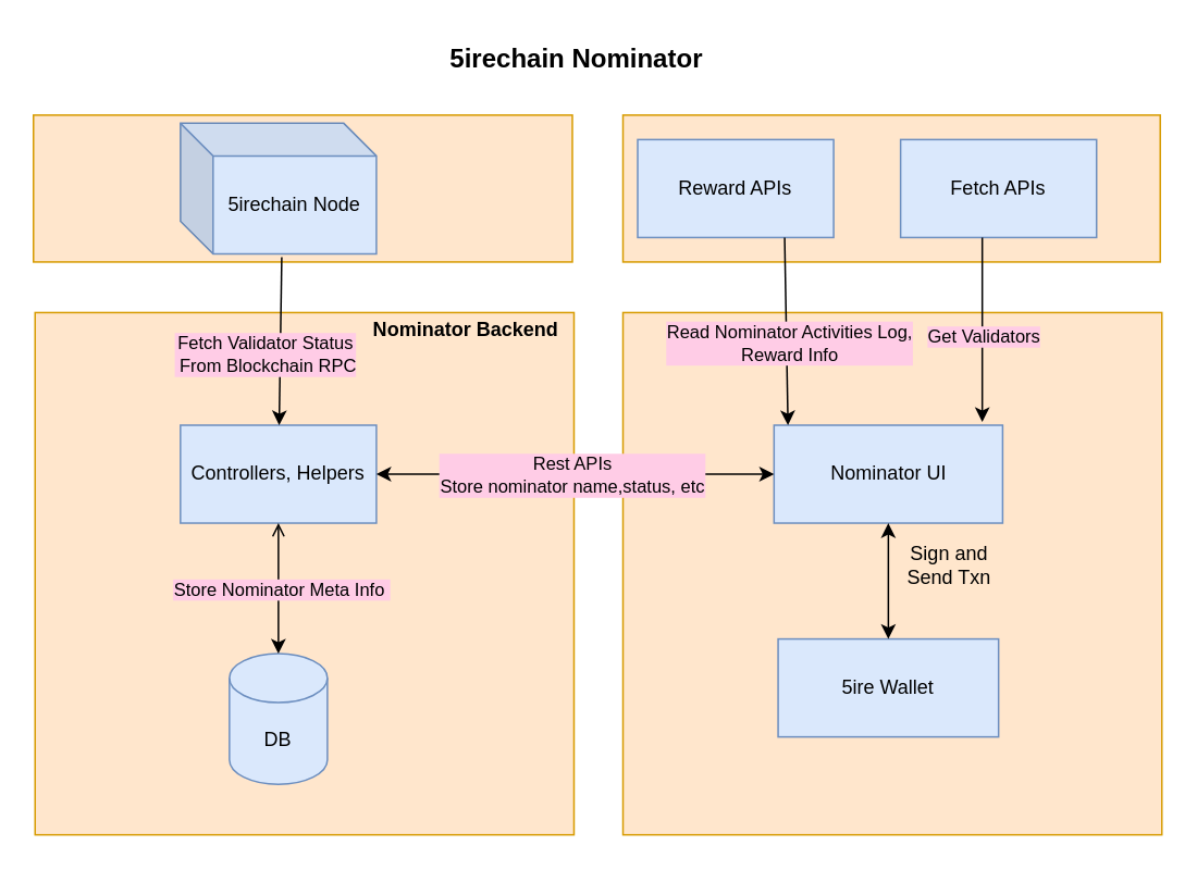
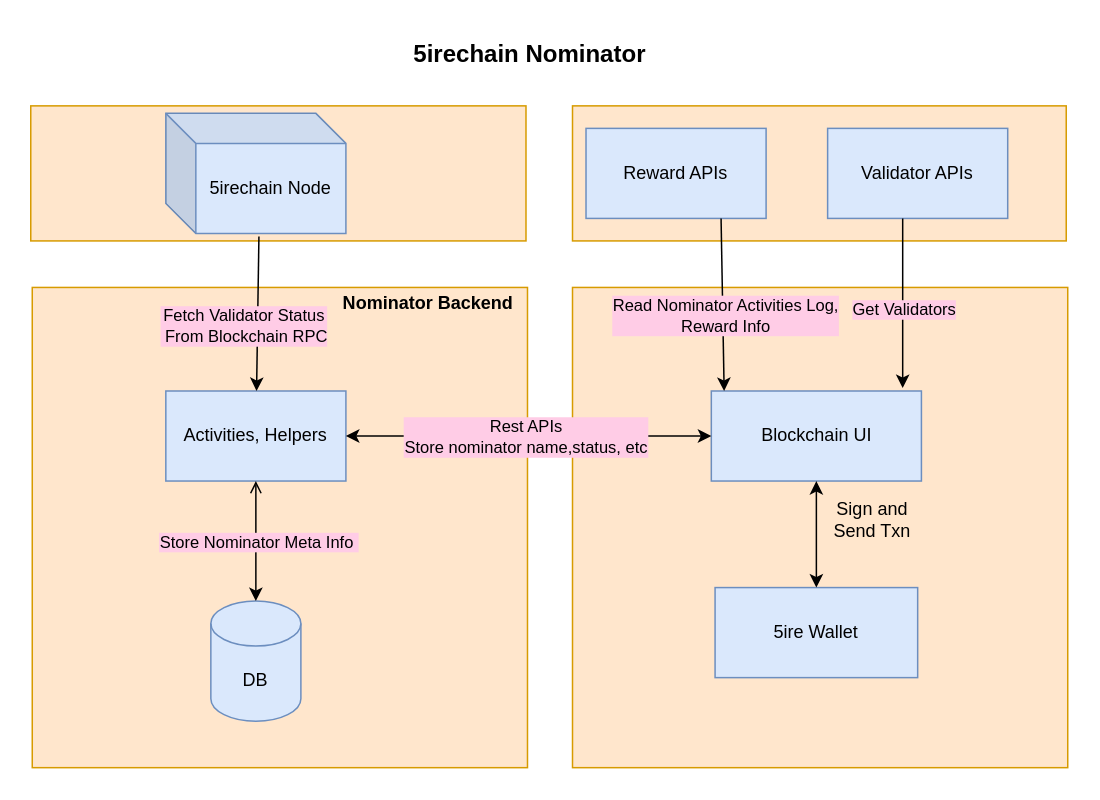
- <mxCell id="22" value="Fetch APIs" style="rounded=0;whiteSpace=wrap;html=1;fillColor=#dae8fc;strokeColor=#6c8ebf;" parent="1" vertex="1"><mxGeometry x="551" y="85" width="120" height="60" as="geometry" /></mxCell>
+ <mxCell id="22" value="Validator APIs" style="rounded=0;whiteSpace=wrap;html=1;fillColor=#dae8fc;strokeColor=#6c8ebf;" parent="1" vertex="1"><mxGeometry x="551" y="85" width="120" height="60" as="geometry" /></mxCell>
- <mxCell id="8" value="Controllers, Helpers" style="rounded=0;whiteSpace=wrap;html=1;fillColor=#dae8fc;strokeColor=#6c8ebf;" parent="1" vertex="1"><mxGeometry x="110" y="260" width="120" height="60" as="geometry" /></mxCell>
+ <mxCell id="8" value="Activities, Helpers" style="rounded=0;whiteSpace=wrap;html=1;fillColor=#dae8fc;strokeColor=#6c8ebf;" parent="1" vertex="1"><mxGeometry x="110" y="260" width="120" height="60" as="geometry" /></mxCell>
- <mxCell id="3" value="Nominator UI" style="rounded=0;whiteSpace=wrap;html=1;fillColor=#dae8fc;strokeColor=#6c8ebf;" parent="1" vertex="1"><mxGeometry x="473.5" y="260" width="140" height="60" as="geometry" /></mxCell>
+ <mxCell id="3" value="Blockchain UI" style="rounded=0;whiteSpace=wrap;html=1;fillColor=#dae8fc;strokeColor=#6c8ebf;" parent="1" vertex="1"><mxGeometry x="473.5" y="260" width="140" height="60" as="geometry" /></mxCell>
